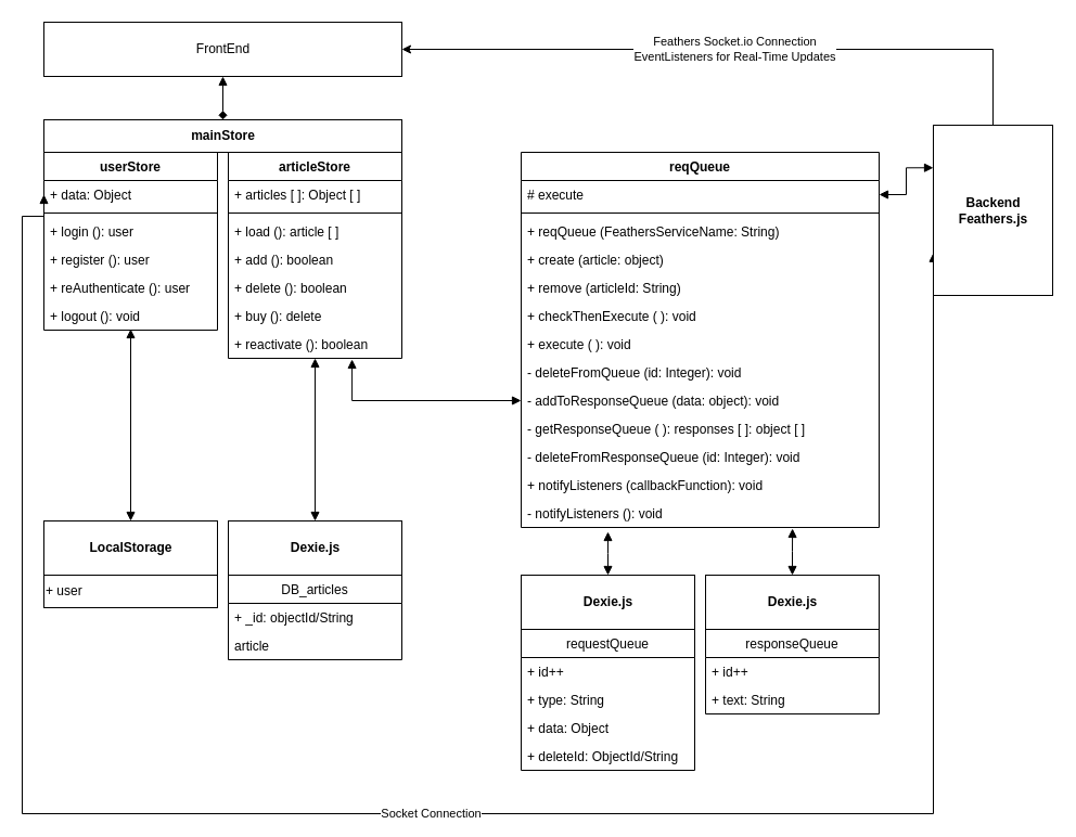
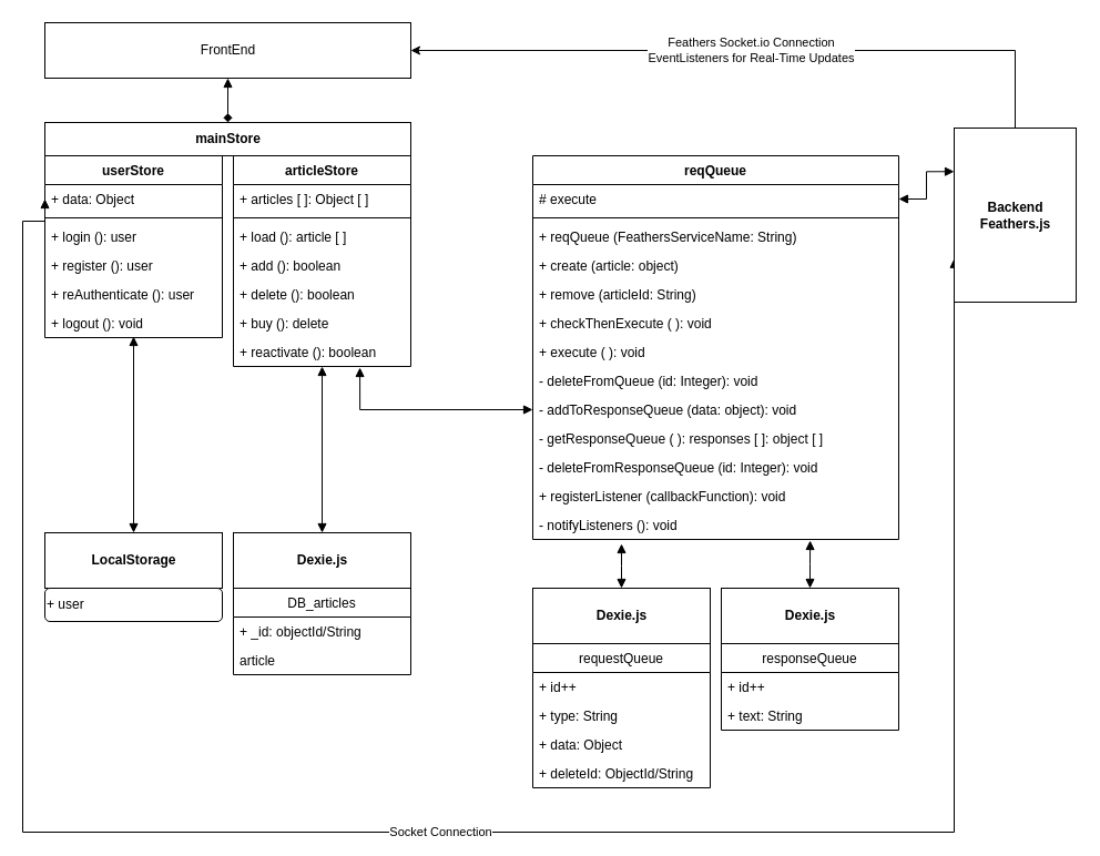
- <mxCell id="31" value="+ notifyListeners (callbackFunction): void" style="text;strokeColor=none;fillColor=none;align=left;verticalAlign=top;spacingLeft=4;spacingRight=4;overflow=hidden;rotatable=0;points=[[0,0.5],[1,0.5]];portConstraint=eastwest;" vertex="1" parent="19"><mxGeometry y="294" width="330" height="26" as="geometry" /></mxCell>
+ <mxCell id="31" value="+ registerListener (callbackFunction): void" style="text;strokeColor=none;fillColor=none;align=left;verticalAlign=top;spacingLeft=4;spacingRight=4;overflow=hidden;rotatable=0;points=[[0,0.5],[1,0.5]];portConstraint=eastwest;" vertex="1" parent="19"><mxGeometry y="294" width="330" height="26" as="geometry" /></mxCell>
- <mxCell id="12" value="+ user" style="html=1;align=left;" vertex="1" parent="1"><mxGeometry x="40" y="530" width="160" height="30" as="geometry" /></mxCell>
+ <mxCell id="12" value="+ user" style="html=1;align=left;rounded=1;" vertex="1" parent="1"><mxGeometry x="40" y="530" width="160" height="30" as="geometry" /></mxCell>
